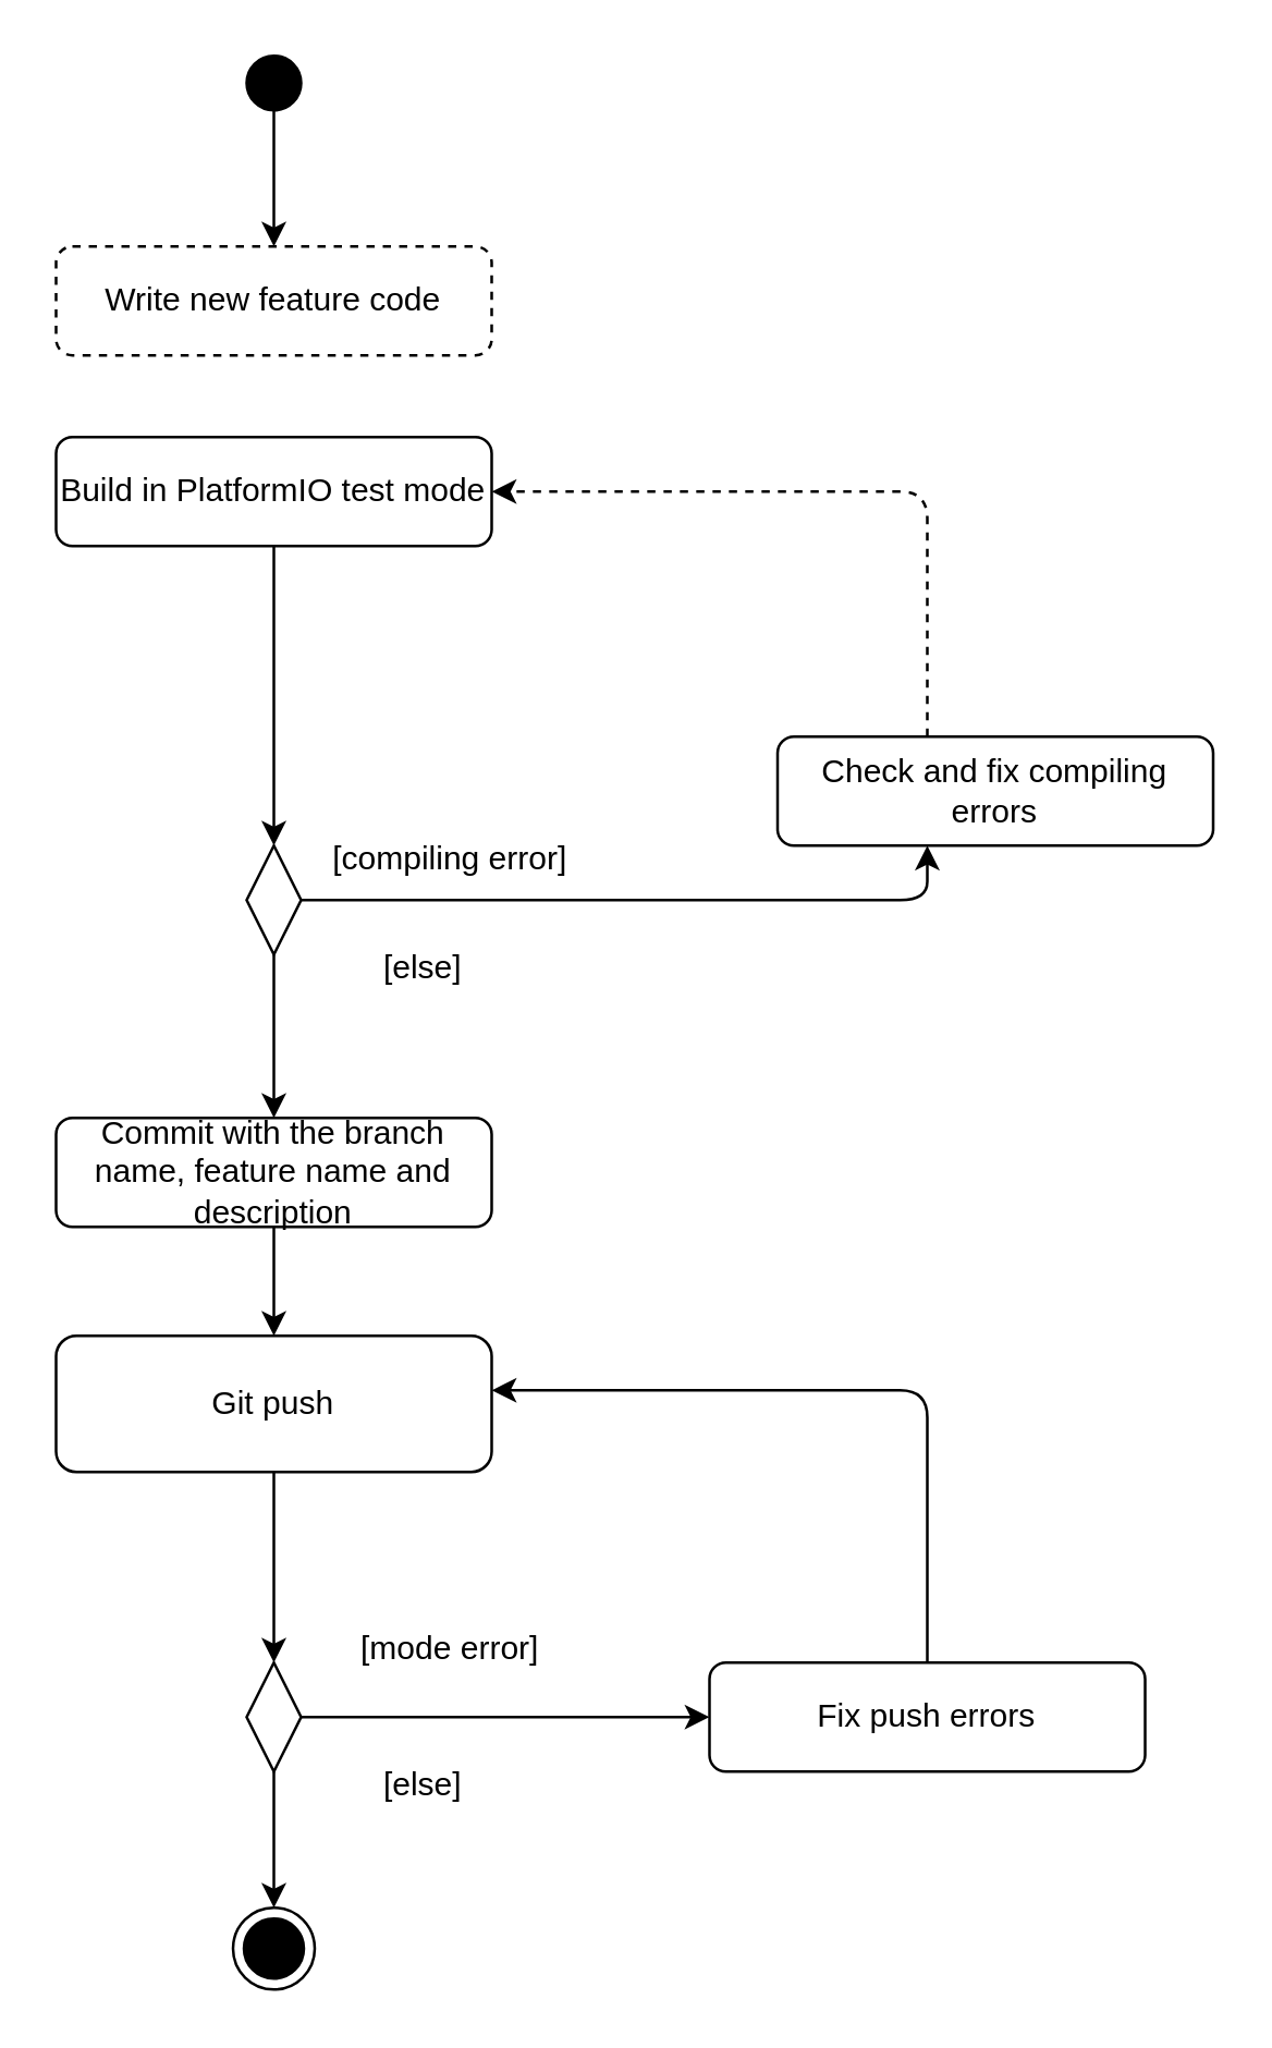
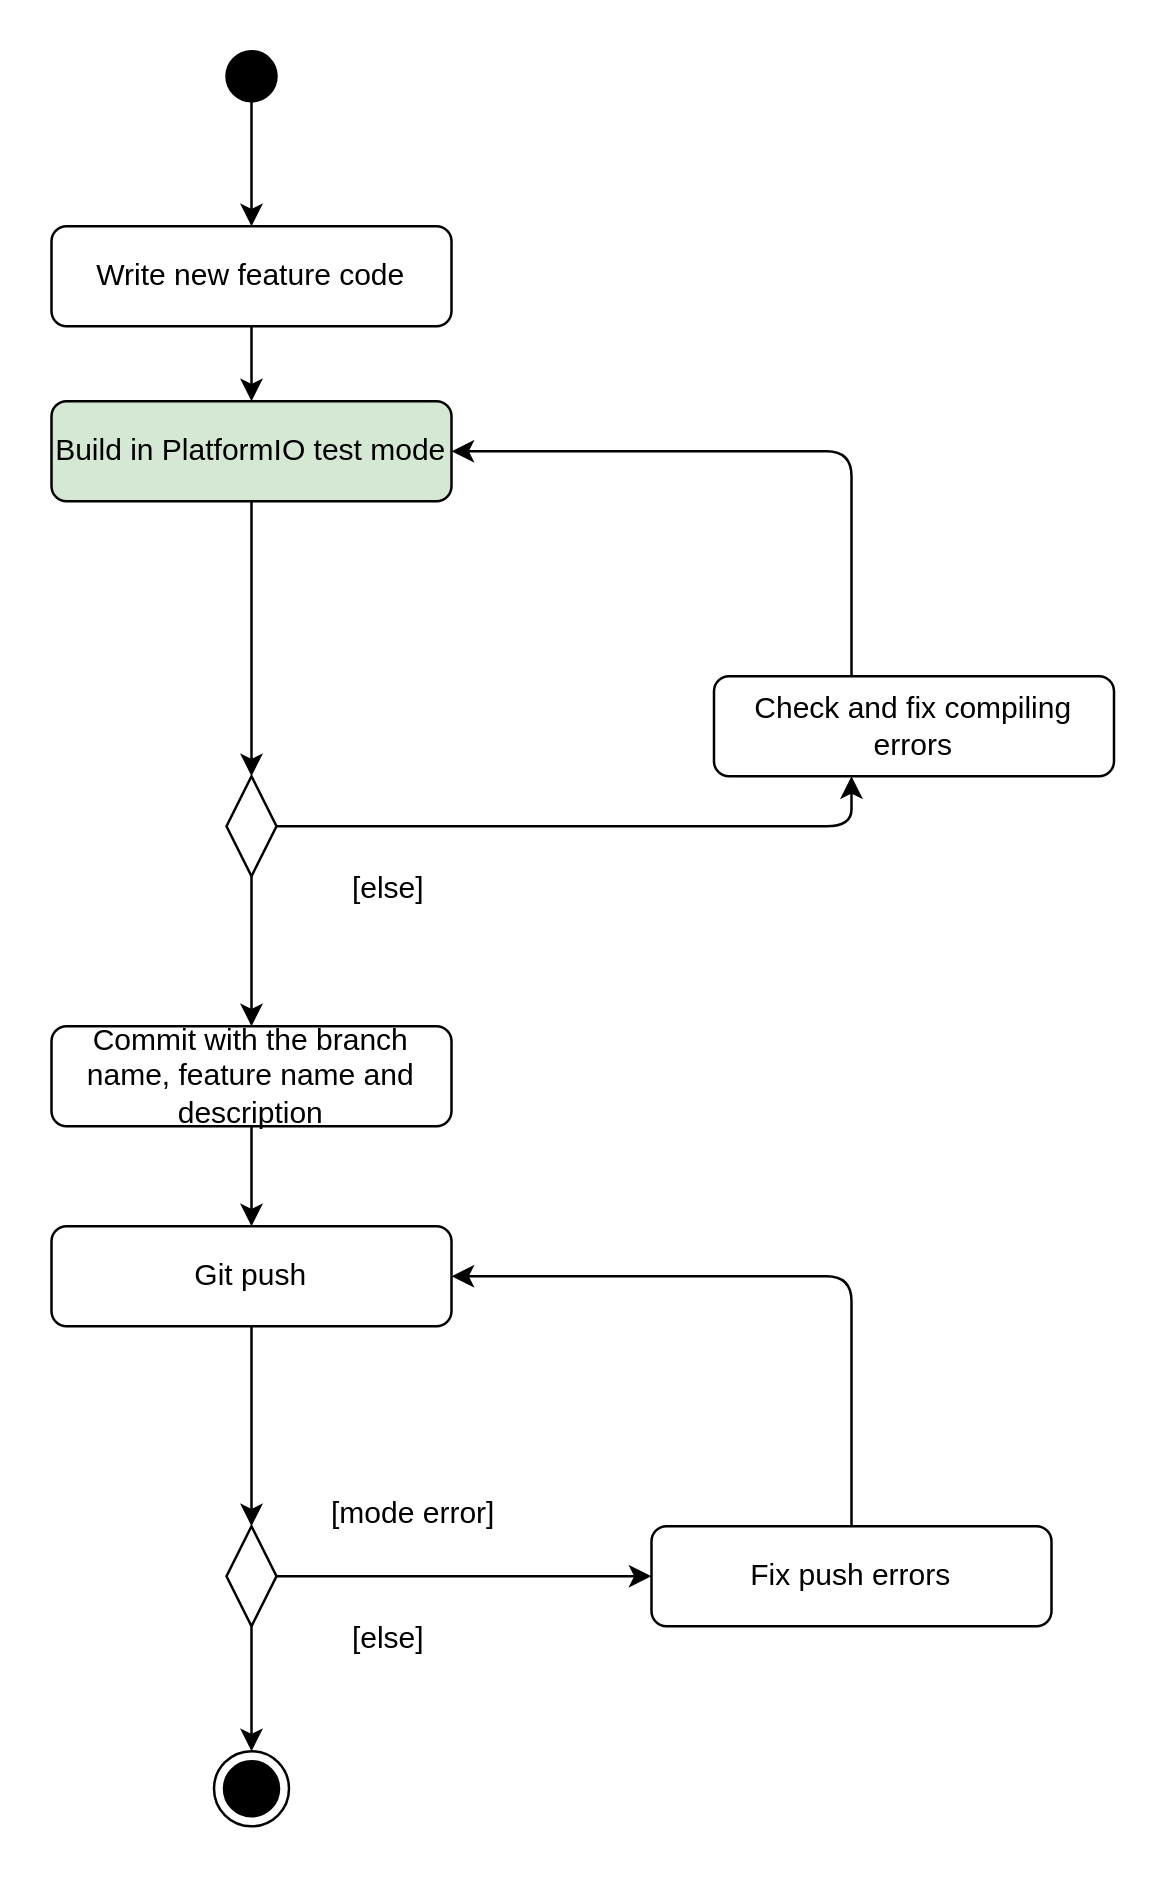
- <mxCell id="2" value="Write new feature code" style="rounded=1;whiteSpace=wrap;html=1;dashed=1;" parent="1" vertex="1"><mxGeometry x="20" y="90" width="160" height="40" as="geometry" /></mxCell>
+ <mxCell id="2" value="Write new feature code" style="rounded=1;whiteSpace=wrap;html=1;" parent="1" vertex="1"><mxGeometry x="20" y="90" width="160" height="40" as="geometry" /></mxCell>
+ <mxCell id="3" style="edgeStyle=elbowEdgeStyle;html=1;" parent="1" source="2" target="5" edge="1"><mxGeometry relative="1" as="geometry"><mxPoint x="100" y="300" as="sourcePoint" /><mxPoint x="100.172" y="260" as="targetPoint" /></mxGeometry></mxCell>
- <mxCell id="5" value="Build in PlatformIO test mode" style="rounded=1;whiteSpace=wrap;html=1;" parent="1" vertex="1"><mxGeometry x="20" y="160" width="160" height="40" as="geometry" /></mxCell>
+ <mxCell id="5" value="Build in PlatformIO test mode" style="rounded=1;whiteSpace=wrap;html=1;fillColor=#d5e8d4;" parent="1" vertex="1"><mxGeometry x="20" y="160" width="160" height="40" as="geometry" /></mxCell>
- <mxCell id="10" style="edgeStyle=elbowEdgeStyle;html=1;dashed=1;" parent="1" source="11" target="5" edge="1"><mxGeometry relative="1" as="geometry"><Array as="points"><mxPoint x="340" y="290" /></Array></mxGeometry></mxCell>
+ <mxCell id="10" style="edgeStyle=elbowEdgeStyle;html=1;" parent="1" source="11" target="5" edge="1"><mxGeometry relative="1" as="geometry"><Array as="points"><mxPoint x="340" y="290" /></Array></mxGeometry></mxCell>
- <mxCell id="9" value="[compiling error]" style="text;html=1;strokeColor=none;fillColor=none;align=center;verticalAlign=middle;whiteSpace=wrap;rounded=0;" parent="1" vertex="1"><mxGeometry x="120" y="300" width="90" height="30" as="geometry" /></mxCell>
- <mxCell id="15" value="Git push" style="rounded=1;whiteSpace=wrap;html=1;" parent="1" vertex="1"><mxGeometry x="20" y="490" width="160" height="50" as="geometry" /></mxCell>
+ <mxCell id="15" value="Git push" style="rounded=1;whiteSpace=wrap;html=1;" parent="1" vertex="1"><mxGeometry x="20" y="490" width="160" height="40" as="geometry" /></mxCell>
